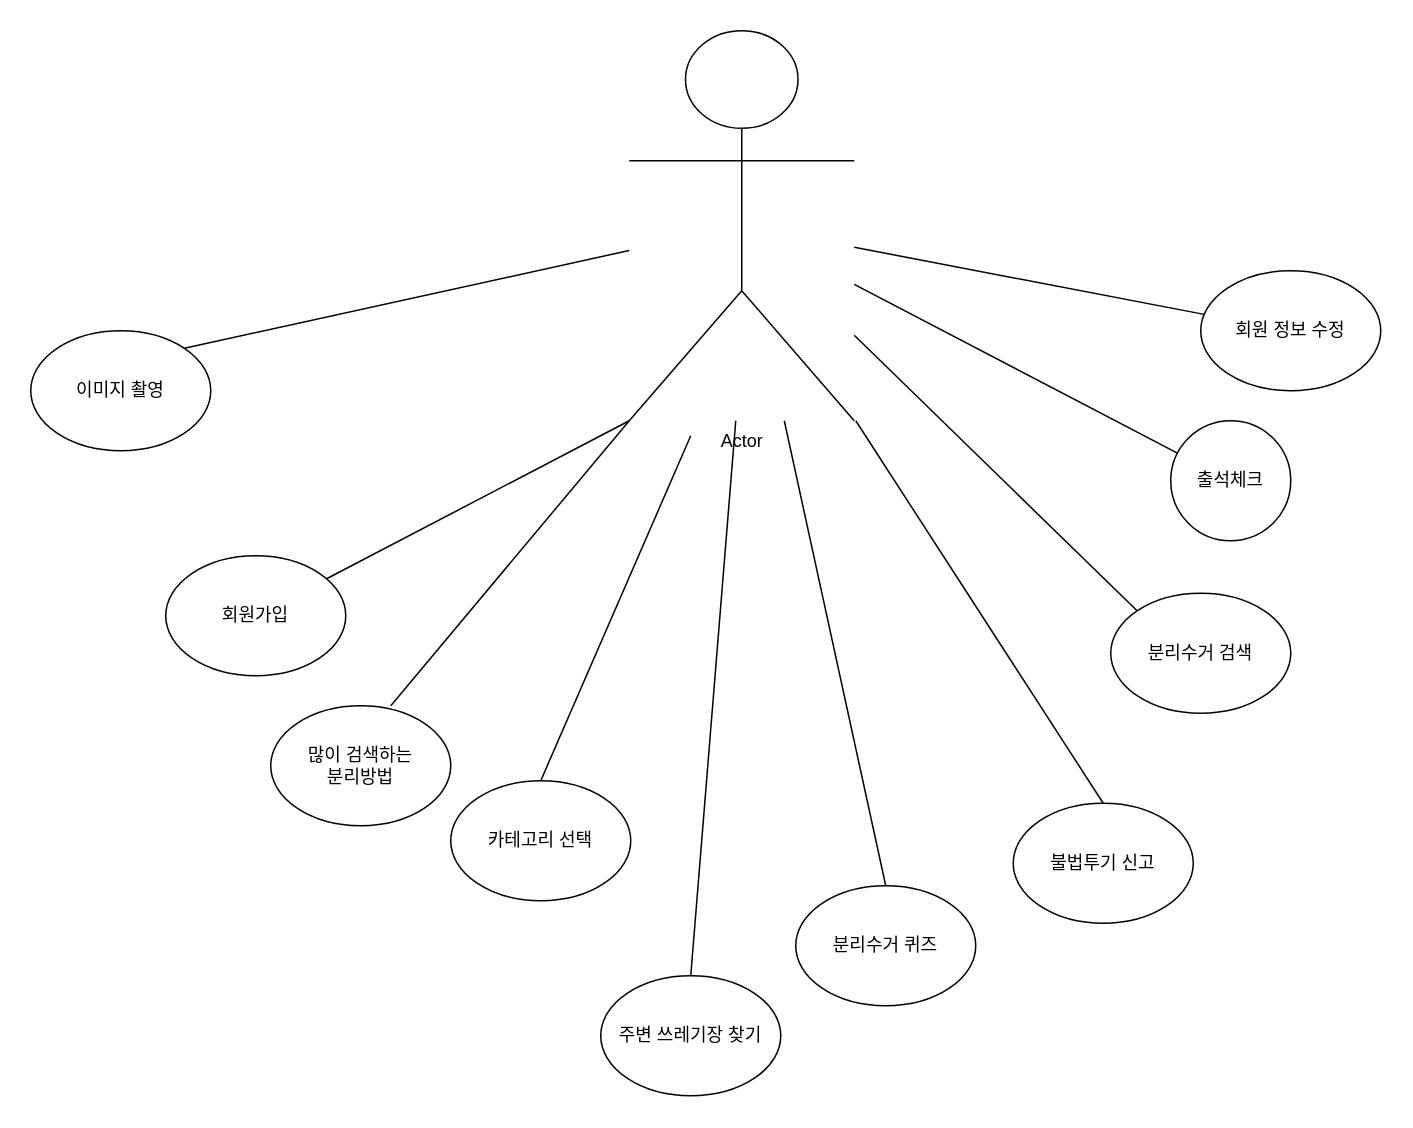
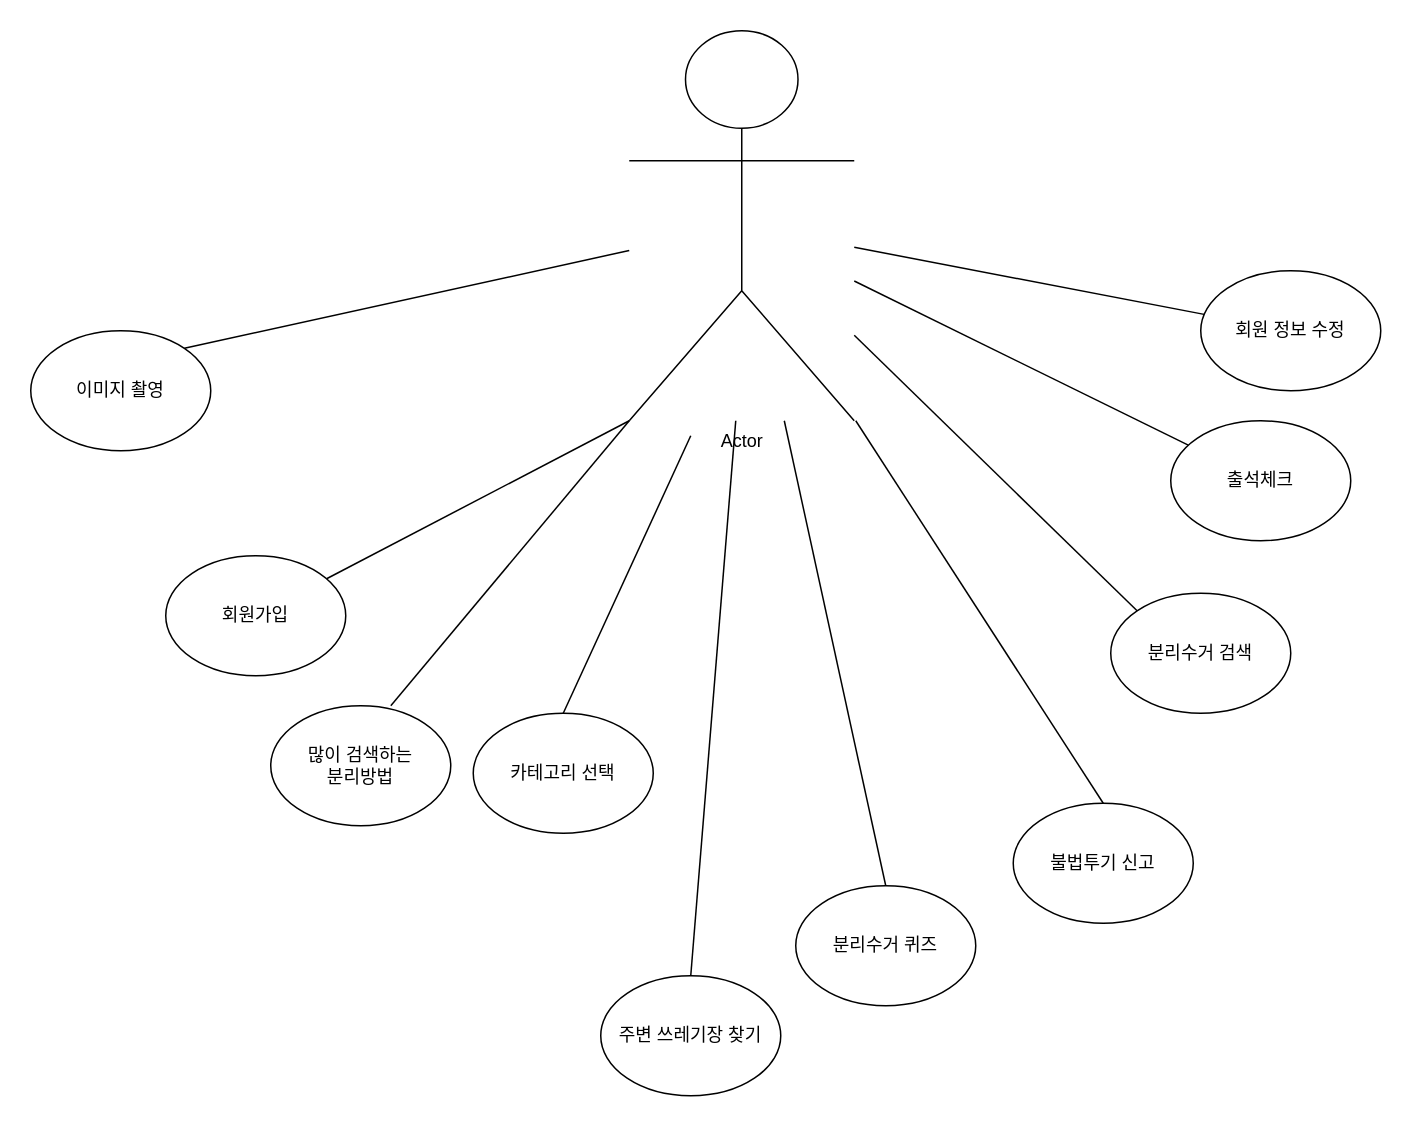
- <mxCell id="11" value="출석체크" style="ellipse;whiteSpace=wrap;html=1;" vertex="1" parent="1"><mxGeometry x="780" y="280" width="80" height="80" as="geometry" /></mxCell>
+ <mxCell id="11" value="출석체크" style="ellipse;whiteSpace=wrap;html=1;" vertex="1" parent="1"><mxGeometry x="780" y="280" width="120" height="80" as="geometry" /></mxCell>
- <mxCell id="4" value="카테고리 선택" style="ellipse;whiteSpace=wrap;html=1;" vertex="1" parent="1"><mxGeometry x="300" y="520" width="120" height="80" as="geometry" /></mxCell>
+ <mxCell id="4" value="카테고리 선택" style="ellipse;whiteSpace=wrap;html=1;" vertex="1" parent="1"><mxGeometry x="315" y="475" width="120" height="80" as="geometry" /></mxCell>
